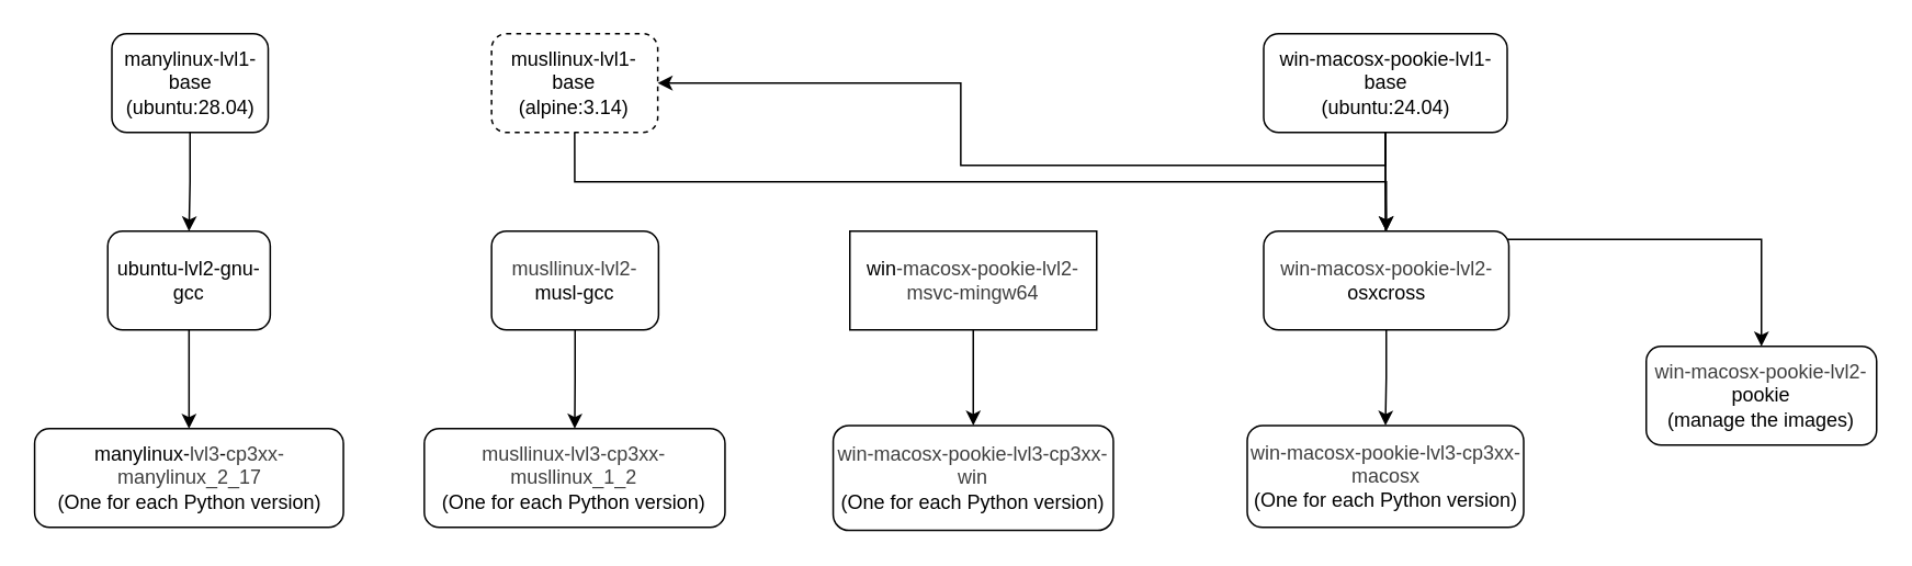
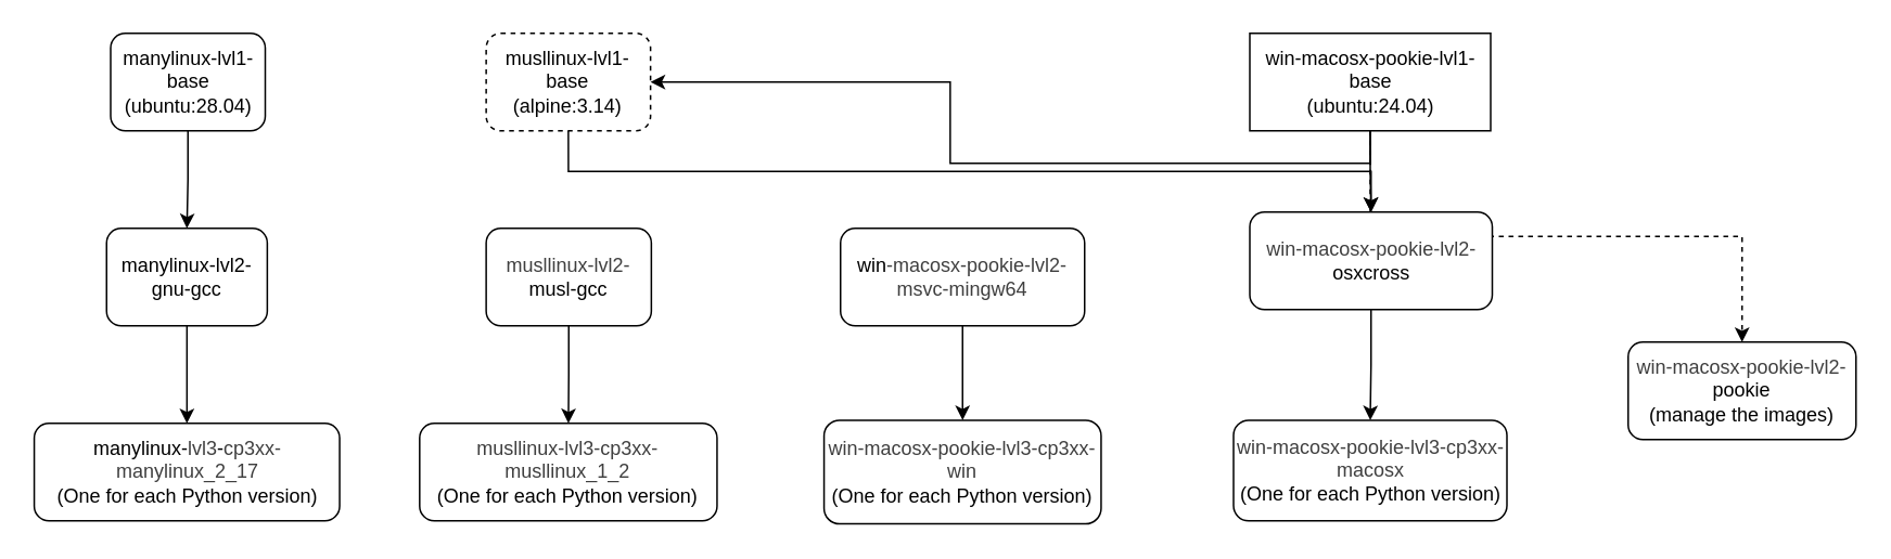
- <mxCell id="15" value="&lt;div&gt;&lt;font&gt;win-macosx-pookie-lvl1-base&lt;/font&gt;&lt;/div&gt;&lt;font&gt;(ubuntu:24.04)&lt;/font&gt;" style="rounded=1;whiteSpace=wrap;html=1;" parent="1" vertex="1"><mxGeometry x="767.5" y="20" width="148" height="60" as="geometry" /></mxCell>
+ <mxCell id="15" value="&lt;div&gt;&lt;font&gt;win-macosx-pookie-lvl1-base&lt;/font&gt;&lt;/div&gt;&lt;font&gt;(ubuntu:24.04)&lt;/font&gt;" style="whiteSpace=wrap;html=1;rounded=0;" parent="1" vertex="1"><mxGeometry x="767.5" y="20" width="148" height="60" as="geometry" /></mxCell>
- <mxCell id="12" style="edgeStyle=orthogonalEdgeStyle;rounded=0;orthogonalLoop=1;jettySize=auto;html=1;exitX=0.5;exitY=1;exitDx=0;exitDy=0;entryX=0.5;entryY=0;entryDx=0;entryDy=0;" parent="1" source="15" target="16" edge="1"><mxGeometry relative="1" as="geometry" /></mxCell>
+ <mxCell id="12" style="edgeStyle=orthogonalEdgeStyle;rounded=0;orthogonalLoop=1;jettySize=auto;html=1;exitX=0.5;exitY=1;exitDx=0;exitDy=0;entryX=0.5;entryY=0;entryDx=0;entryDy=0;dashed=1;" parent="1" source="15" target="16" edge="1"><mxGeometry relative="1" as="geometry" /></mxCell>
- <mxCell id="5" value="&lt;font&gt;ubuntu-lvl2-gnu-gcc&lt;/font&gt;" style="rounded=1;whiteSpace=wrap;html=1;strokeColor=default;" parent="1" vertex="1"><mxGeometry x="65" y="140" width="98.75" height="60" as="geometry" /></mxCell>
+ <mxCell id="5" value="&lt;font&gt;manylinux-lvl2-gnu-gcc&lt;/font&gt;" style="rounded=1;whiteSpace=wrap;html=1;strokeColor=default;" parent="1" vertex="1"><mxGeometry x="65" y="140" width="98.75" height="60" as="geometry" /></mxCell>
- <mxCell id="18" value="win&lt;span style=&quot;color: rgb(63, 63, 63);&quot;&gt;-macosx-pookie-lvl2-msvc-mingw64&lt;/span&gt;" style="whiteSpace=wrap;html=1;rounded=0;" parent="1" vertex="1"><mxGeometry x="516" y="140" width="150" height="60" as="geometry" /></mxCell>
+ <mxCell id="18" value="win&lt;span style=&quot;color: rgb(63, 63, 63);&quot;&gt;-macosx-pookie-lvl2-msvc-mingw64&lt;/span&gt;" style="rounded=1;whiteSpace=wrap;html=1;" parent="1" vertex="1"><mxGeometry x="516" y="140" width="150" height="60" as="geometry" /></mxCell>
- <mxCell id="21" value="&lt;font&gt;&lt;span style=&quot;color: rgb(63, 63, 63);&quot;&gt;win-macosx-pookie-lvl2-&lt;/span&gt;osxcross&lt;/font&gt;" style="rounded=1;whiteSpace=wrap;html=1;" parent="1" vertex="1"><mxGeometry x="767.5" y="140" width="149" height="60" as="geometry" /></mxCell>
+ <mxCell id="21" value="&lt;font&gt;&lt;span style=&quot;color: rgb(63, 63, 63);&quot;&gt;win-macosx-pookie-lvl2-&lt;/span&gt;osxcross&lt;/font&gt;" style="rounded=1;whiteSpace=wrap;html=1;" parent="1" vertex="1"><mxGeometry x="767.5" y="130" width="149" height="60" as="geometry" /></mxCell>
